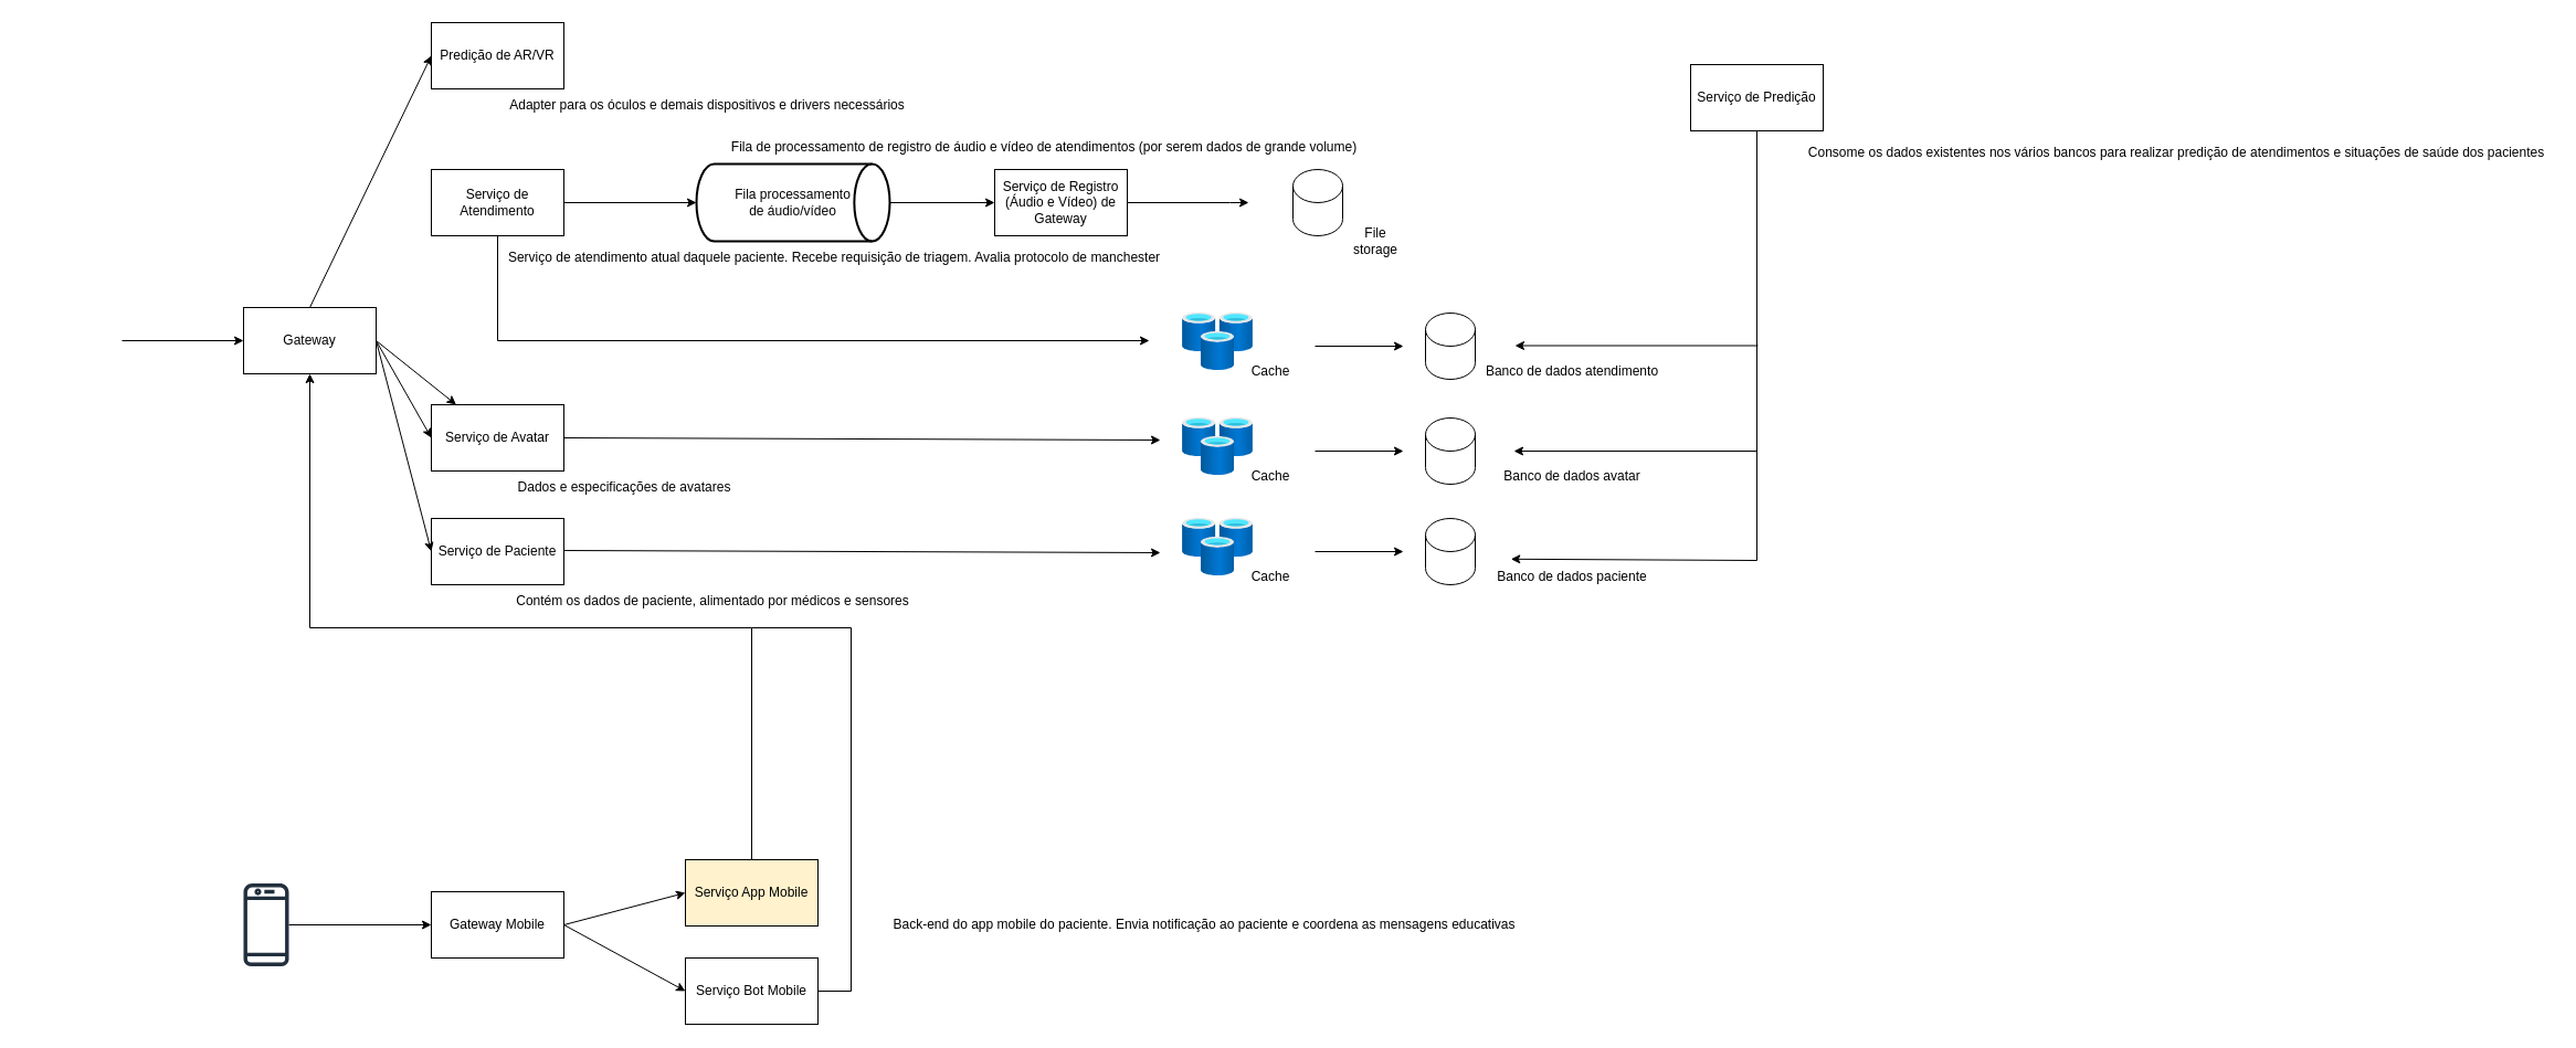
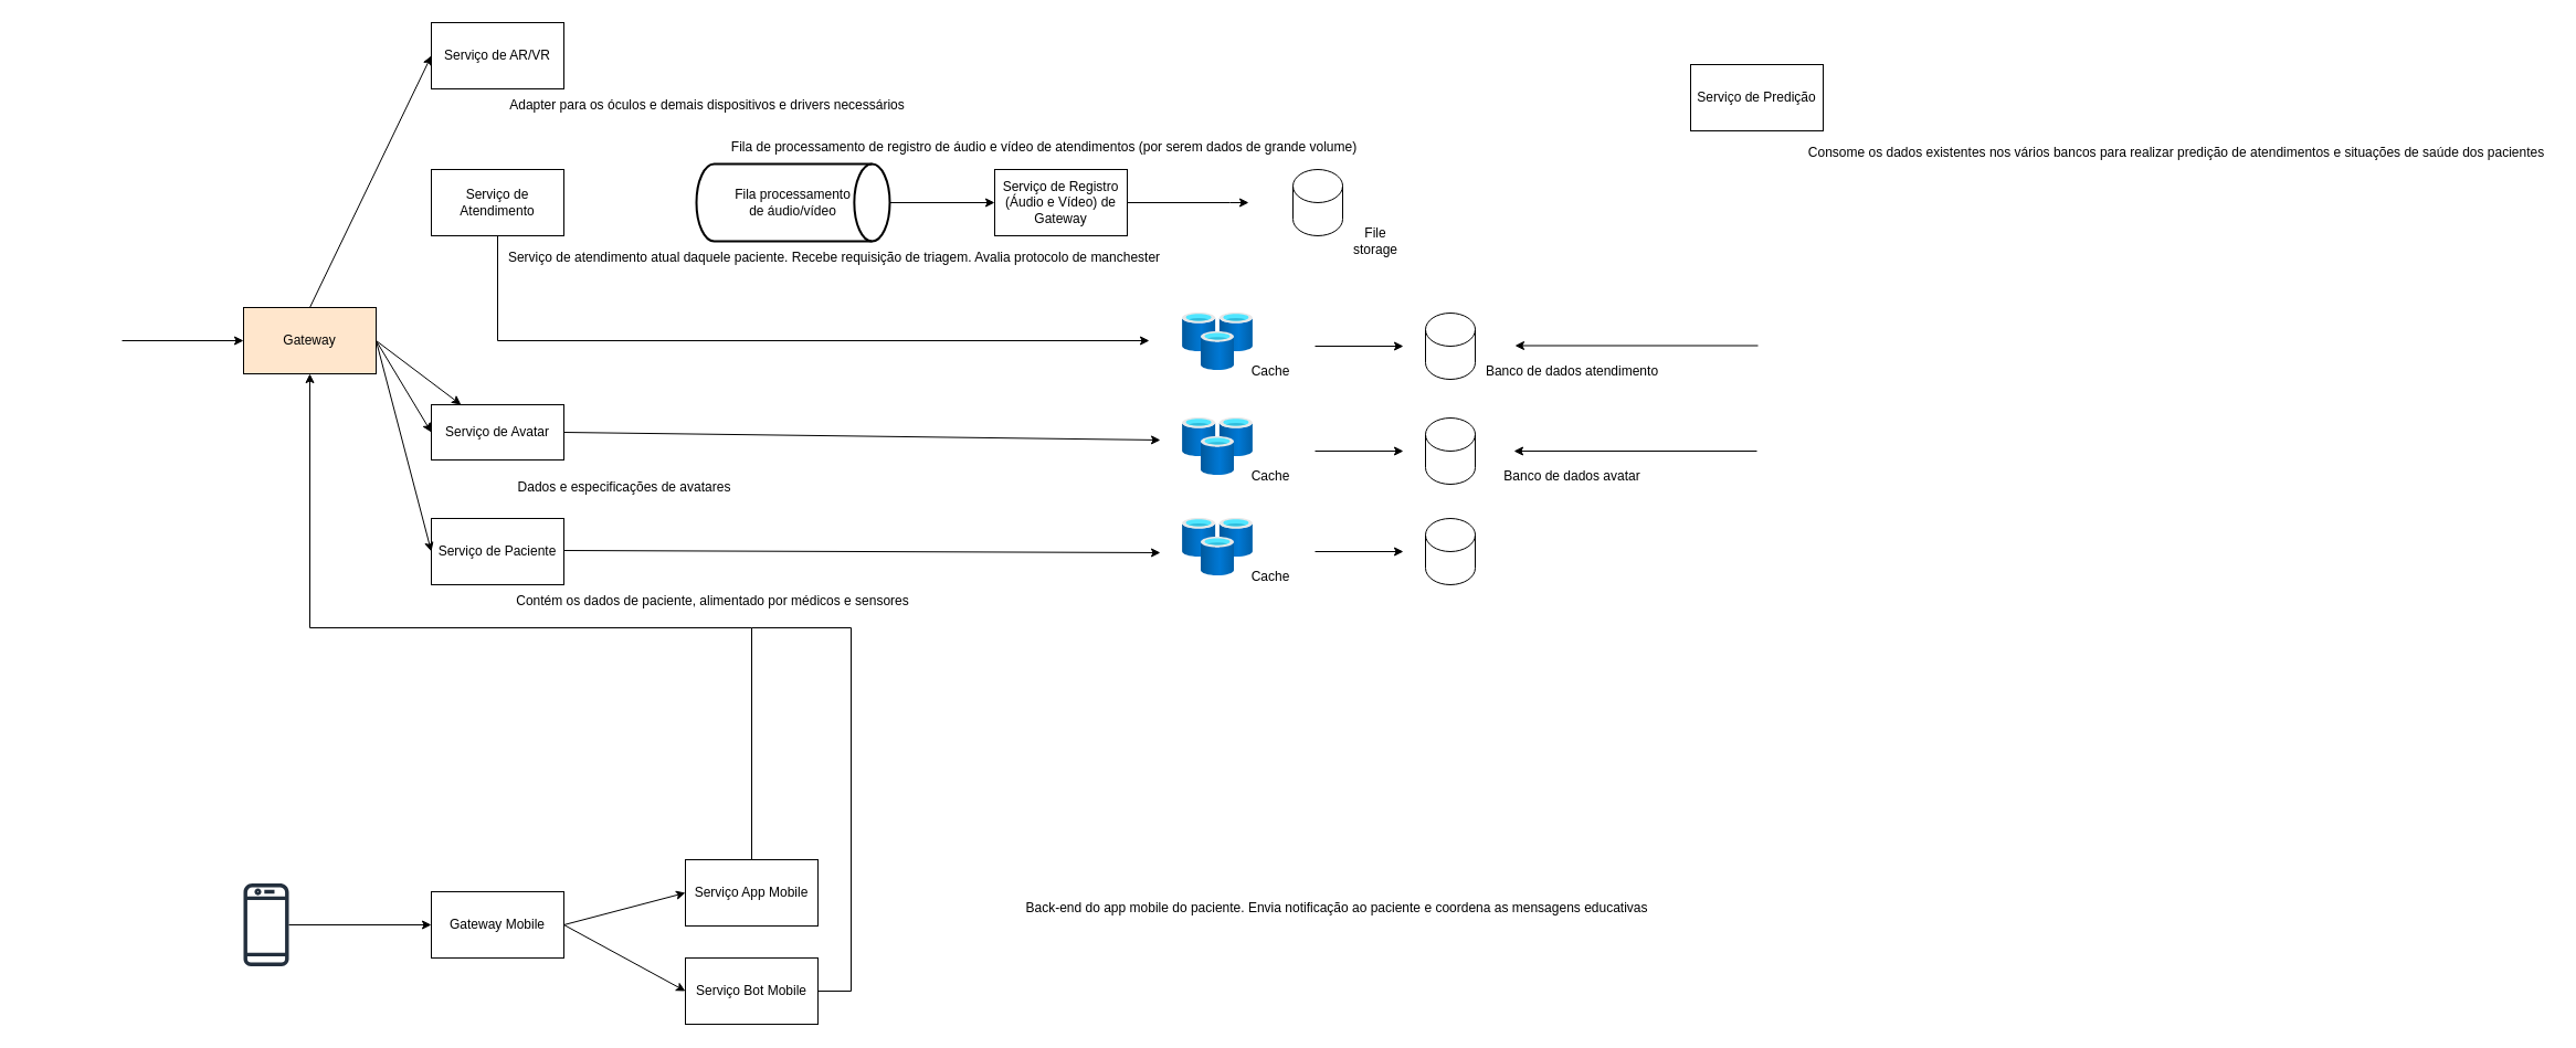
- <mxCell id="4" value="Predição de AR/VR" style="rounded=0;whiteSpace=wrap;html=1;" vertex="1" parent="1"><mxGeometry x="390" y="20" width="120" height="60" as="geometry" /></mxCell>
+ <mxCell id="4" value="Serviço de AR/VR" style="rounded=0;whiteSpace=wrap;html=1;" vertex="1" parent="1"><mxGeometry x="390" y="20" width="120" height="60" as="geometry" /></mxCell>
- <mxCell id="22" value="" style="endArrow=classic;html=1;rounded=0;entryX=0;entryY=0.5;entryDx=0;entryDy=0;entryPerimeter=0;exitX=1;exitY=0.5;exitDx=0;exitDy=0;" edge="1" parent="1" source="5" target="3"><mxGeometry width="50" height="50" relative="1" as="geometry"><mxPoint x="520" y="343" as="sourcePoint" /><mxPoint x="570" y="293" as="targetPoint" /></mxGeometry></mxCell>
- <mxCell id="2" value="Gateway" style="rounded=0;whiteSpace=wrap;html=1;" vertex="1" parent="1"><mxGeometry x="220" y="278" width="120" height="60" as="geometry" /></mxCell>
+ <mxCell id="2" value="Gateway" style="rounded=0;whiteSpace=wrap;html=1;fillColor=#ffe6cc;" vertex="1" parent="1"><mxGeometry x="220" y="278" width="120" height="60" as="geometry" /></mxCell>
- <mxCell id="6" value="Serviço de Avatar" style="rounded=0;whiteSpace=wrap;html=1;" vertex="1" parent="1"><mxGeometry x="390" y="366" width="120" height="60" as="geometry" /></mxCell>
+ <mxCell id="6" value="Serviço de Avatar" style="rounded=0;whiteSpace=wrap;html=1;" vertex="1" parent="1"><mxGeometry x="390" y="366" width="120" height="50" as="geometry" /></mxCell>
- <mxCell id="55" value="" style="endArrow=classic;html=1;rounded=0;exitX=0.5;exitY=1;exitDx=0;exitDy=0;entryX=0.152;entryY=-0.04;entryDx=0;entryDy=0;entryPerimeter=0;" edge="1" parent="1" source="11" target="45"><mxGeometry width="50" height="50" relative="1" as="geometry"><mxPoint x="1630" y="258" as="sourcePoint" /><mxPoint x="1590" y="508" as="targetPoint" /><Array as="points"><mxPoint x="1590" y="507" /></Array></mxGeometry></mxCell>
- <mxCell id="45" value="Banco de dados paciente" style="text;html=1;strokeColor=none;fillColor=none;align=center;verticalAlign=middle;whiteSpace=wrap;rounded=0;" vertex="1" parent="1"><mxGeometry x="1343" y="507" width="160" height="30" as="geometry" /></mxCell>
- <mxCell id="8" value="Serviço App Mobile" style="rounded=0;whiteSpace=wrap;html=1;fillColor=#fff2cc;" vertex="1" parent="1"><mxGeometry x="620" y="778" width="120" height="60" as="geometry" /></mxCell>
+ <mxCell id="8" value="Serviço App Mobile" style="rounded=0;whiteSpace=wrap;html=1;" vertex="1" parent="1"><mxGeometry x="620" y="778" width="120" height="60" as="geometry" /></mxCell>
- <mxCell id="53" value="Back-end do app mobile do paciente. Envia notificação ao paciente e coordena as mensagens educativas" style="text;html=1;strokeColor=none;fillColor=none;align=center;verticalAlign=middle;whiteSpace=wrap;rounded=0;" vertex="1" parent="1"><mxGeometry x="780" y="822" width="620" height="30" as="geometry" /></mxCell>
+ <mxCell id="53" value="Back-end do app mobile do paciente. Envia notificação ao paciente e coordena as mensagens educativas" style="text;html=1;strokeColor=none;fillColor=none;align=center;verticalAlign=middle;whiteSpace=wrap;rounded=0;" vertex="1" parent="1"><mxGeometry x="900" y="807" width="620" height="30" as="geometry" /></mxCell>
